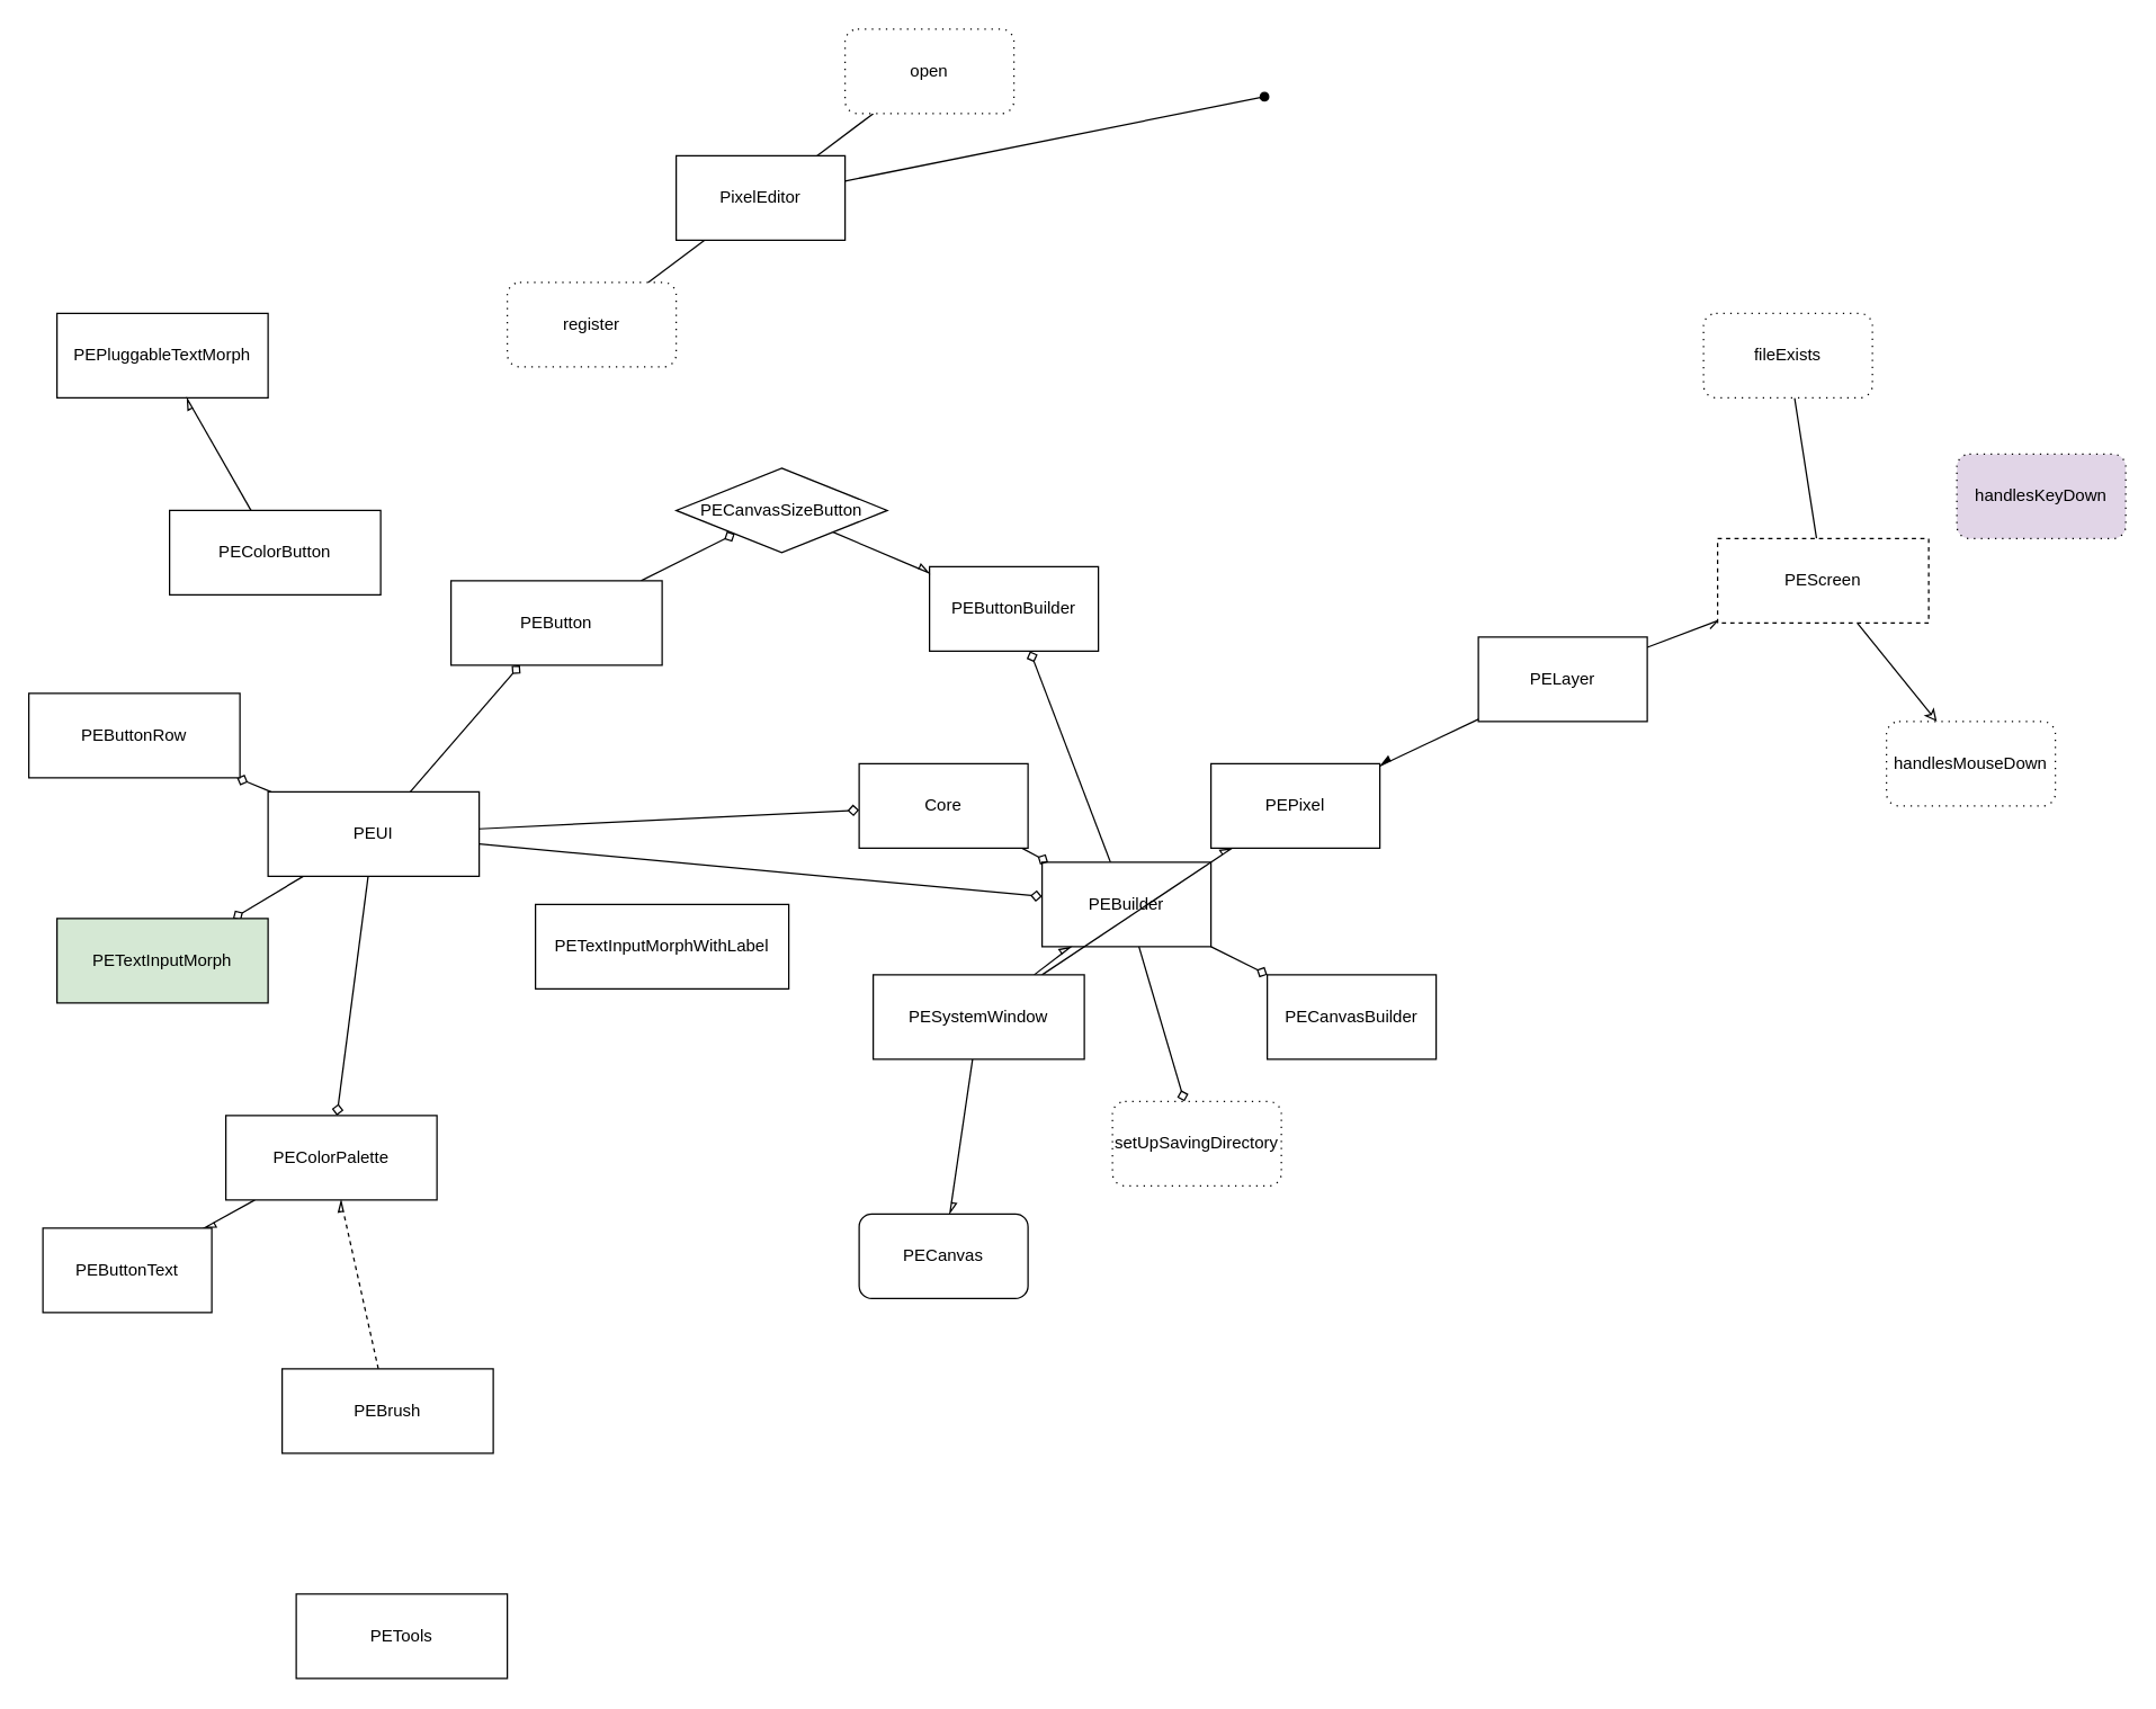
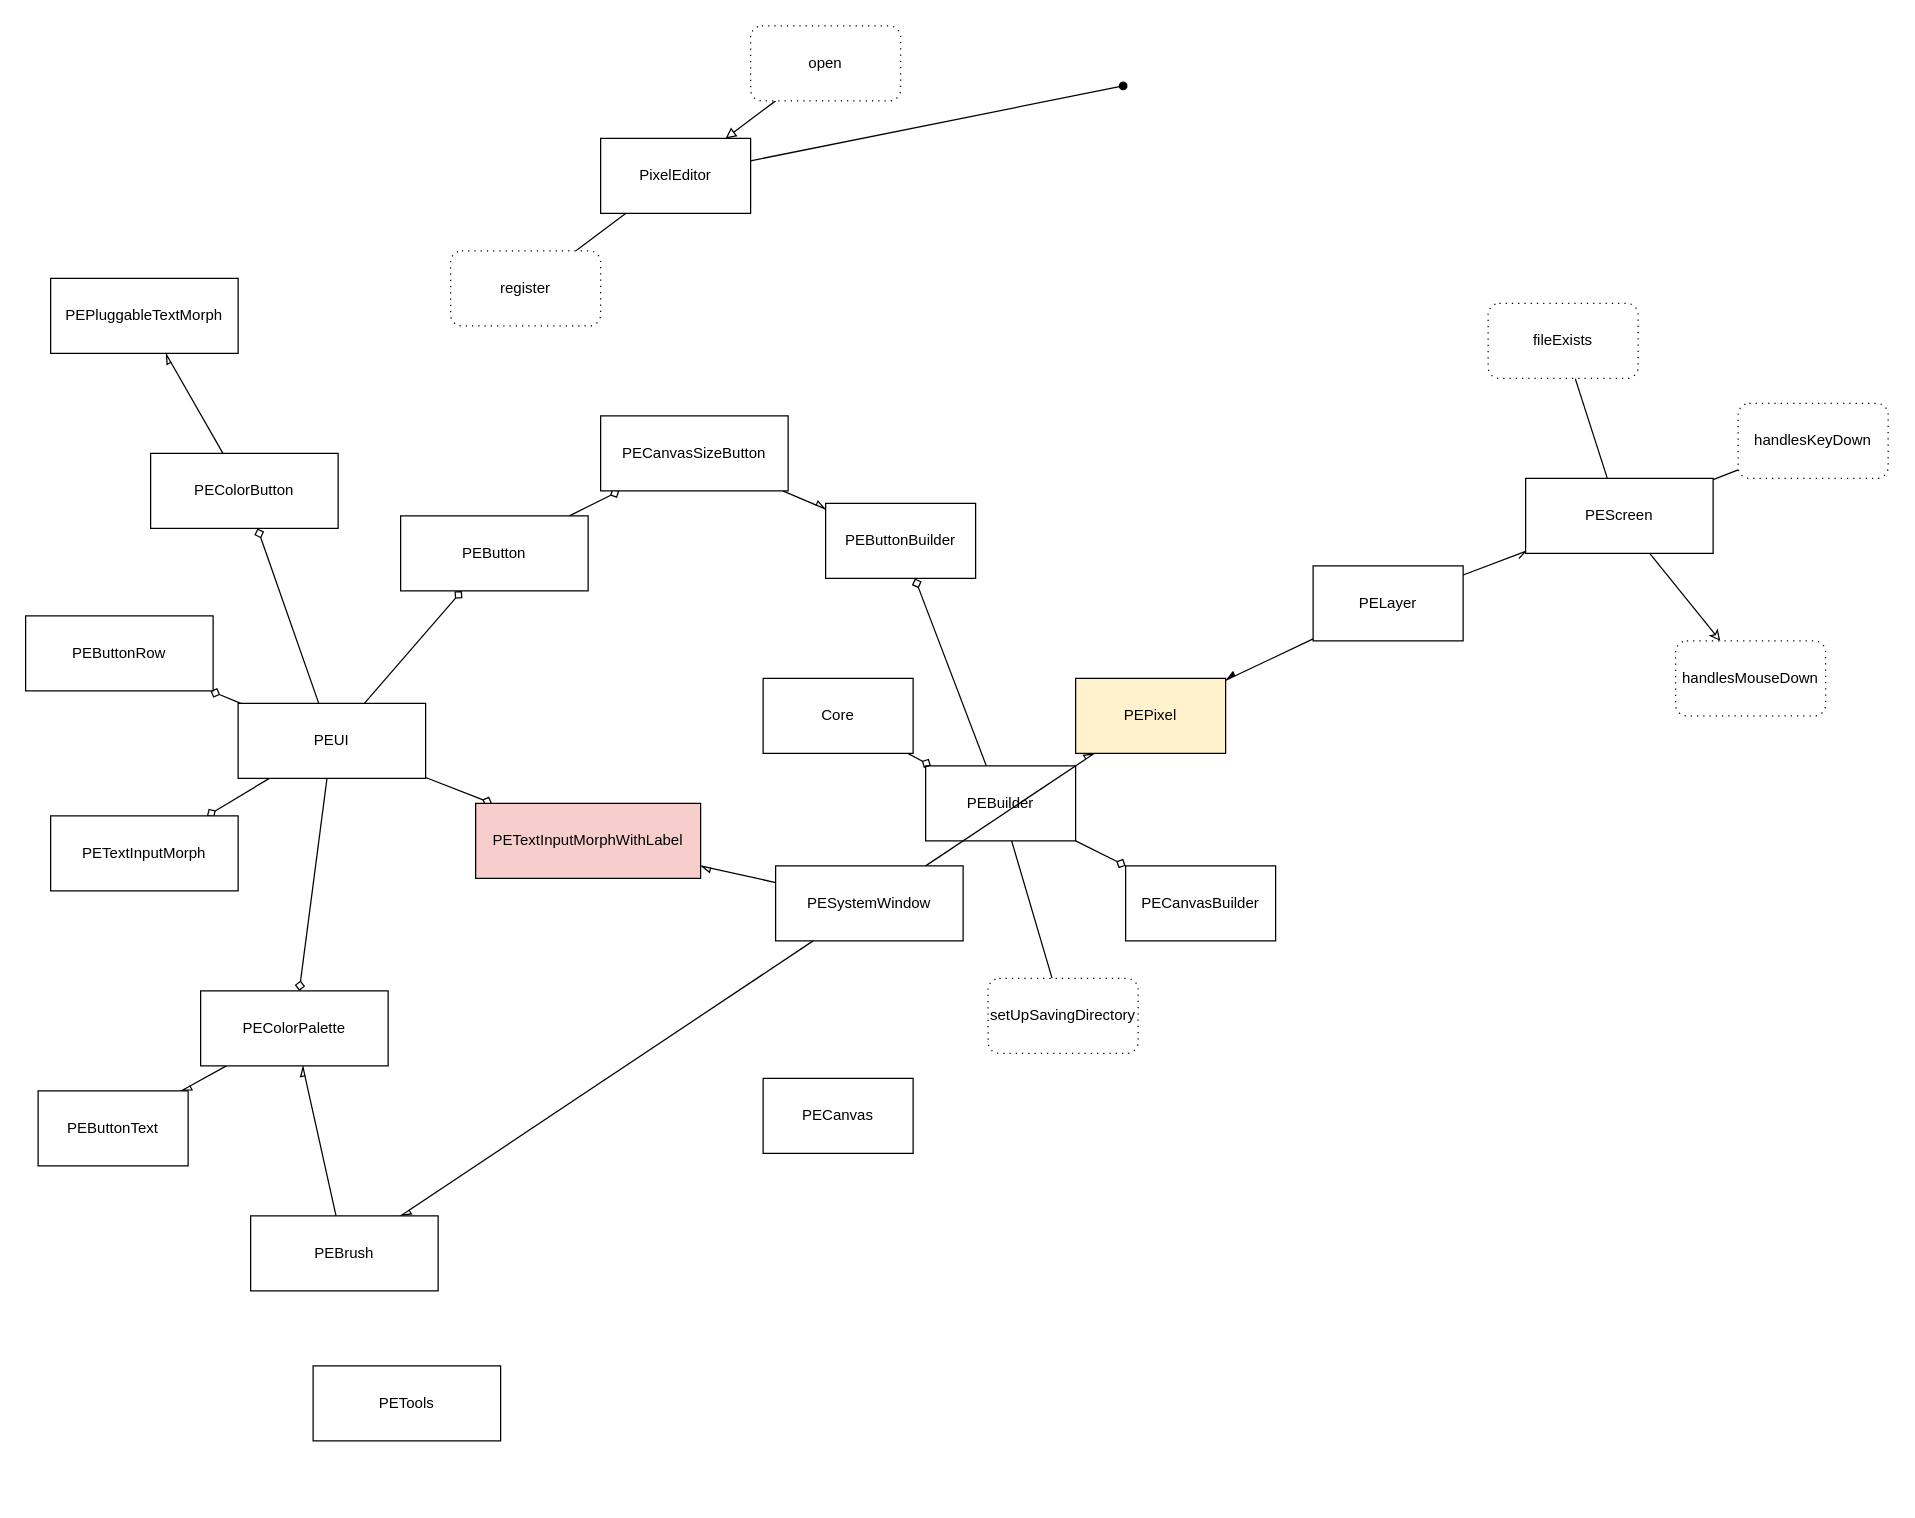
- <mxCell id="4" style="edgeStyle=none;html=1;endArrow=none;endFill=0;noEdgeStyle=1;" edge="1" parent="1" source="5" target="3"><mxGeometry relative="1" as="geometry" /></mxCell>
+ <mxCell id="4" style="edgeStyle=none;html=1;endArrow=block;endFill=0;noEdgeStyle=1;" edge="1" parent="1" source="5" target="3"><mxGeometry relative="1" as="geometry" /></mxCell>
- <mxCell id="26" value="fileExists" style="rounded=1;whiteSpace=wrap;html=1;dashed=1;dashPattern=1 4;" vertex="1" parent="1"><mxGeometry x="1210" y="222" width="120" height="60" as="geometry" /></mxCell>
+ <mxCell id="26" value="fileExists" style="rounded=1;whiteSpace=wrap;html=1;dashed=1;dashPattern=1 4;" vertex="1" parent="1"><mxGeometry x="1190" y="242" width="120" height="60" as="geometry" /></mxCell>
- <mxCell id="27" value="handlesKeyDown" style="rounded=1;whiteSpace=wrap;html=1;dashed=1;dashPattern=1 4;fillColor=#e1d5e7;" vertex="1" parent="1"><mxGeometry x="1390" y="322" width="120" height="60" as="geometry" /></mxCell>
+ <mxCell id="27" value="handlesKeyDown" style="rounded=1;whiteSpace=wrap;html=1;dashed=1;dashPattern=1 4;" vertex="1" parent="1"><mxGeometry x="1390" y="322" width="120" height="60" as="geometry" /></mxCell>
- <mxCell id="47" value="PECanvasSizeButton" style="rhombus;whiteSpace=wrap;html=1;" vertex="1" parent="1"><mxGeometry x="480" y="332" width="150" height="60" as="geometry" /></mxCell>
+ <mxCell id="47" value="PECanvasSizeButton" style="rounded=0;whiteSpace=wrap;html=1;" vertex="1" parent="1"><mxGeometry x="480" y="332" width="150" height="60" as="geometry" /></mxCell>
+ <mxCell id="23" style="edgeStyle=none;html=1;startArrow=none;startFill=0;endArrow=none;endFill=0;noEdgeStyle=1;" edge="1" parent="1" source="25" target="27"><mxGeometry relative="1" as="geometry" /></mxCell>
- <mxCell id="25" value="PEScreen" style="rounded=0;whiteSpace=wrap;html=1;dashed=1;" vertex="1" parent="1"><mxGeometry x="1220" y="382" width="150" height="60" as="geometry" /></mxCell>
+ <mxCell id="25" value="PEScreen" style="rounded=0;whiteSpace=wrap;html=1;" vertex="1" parent="1"><mxGeometry x="1220" y="382" width="150" height="60" as="geometry" /></mxCell>
- <mxCell id="19" value="PEPixel" style="rounded=0;whiteSpace=wrap;html=1;" vertex="1" parent="1"><mxGeometry x="860" y="542" width="120" height="60" as="geometry" /></mxCell>
+ <mxCell id="19" value="PEPixel" style="rounded=0;whiteSpace=wrap;html=1;fillColor=#fff2cc;" vertex="1" parent="1"><mxGeometry x="860" y="542" width="120" height="60" as="geometry" /></mxCell>
- <mxCell id="39" style="edgeStyle=none;html=1;startArrow=none;startFill=0;endArrow=diamond;endFill=0;noEdgeStyle=1;" edge="1" parent="1" source="43" target="56"><mxGeometry relative="1" as="geometry" /></mxCell>
+ <mxCell id="39" style="edgeStyle=none;html=1;startArrow=none;startFill=0;endArrow=diamond;endFill=0;noEdgeStyle=1;" edge="1" parent="1" source="43" target="50"><mxGeometry relative="1" as="geometry" /></mxCell>
- <mxCell id="42" style="edgeStyle=none;html=1;startArrow=none;startFill=0;endArrow=diamond;endFill=0;noEdgeStyle=1;" edge="1" parent="1" source="43" target="11"><mxGeometry relative="1" as="geometry" /></mxCell>
+ <mxCell id="42" style="edgeStyle=none;html=1;startArrow=none;startFill=0;endArrow=diamond;endFill=0;noEdgeStyle=1;" edge="1" parent="1" source="43" target="54"><mxGeometry relative="1" as="geometry" /></mxCell>
- <mxCell id="54" value="PETextInputMorphWithLabel" style="rounded=0;whiteSpace=wrap;html=1;" vertex="1" parent="1"><mxGeometry x="380" y="642" width="180" height="60" as="geometry" /></mxCell>
+ <mxCell id="54" value="PETextInputMorphWithLabel" style="rounded=0;whiteSpace=wrap;html=1;fillColor=#f8cecc;" vertex="1" parent="1"><mxGeometry x="380" y="642" width="180" height="60" as="geometry" /></mxCell>
- <mxCell id="53" value="PETextInputMorph" style="rounded=0;whiteSpace=wrap;html=1;fillColor=#d5e8d4;" vertex="1" parent="1"><mxGeometry x="40" y="652" width="150" height="60" as="geometry" /></mxCell>
+ <mxCell id="53" value="PETextInputMorph" style="rounded=0;whiteSpace=wrap;html=1;" vertex="1" parent="1"><mxGeometry x="40" y="652" width="150" height="60" as="geometry" /></mxCell>
- <mxCell id="32" style="edgeStyle=none;html=1;startArrow=none;startFill=0;endArrow=async;endFill=0;noEdgeStyle=1;" edge="1" parent="1" source="33" target="11"><mxGeometry relative="1" as="geometry" /></mxCell>
+ <mxCell id="29" style="edgeStyle=none;html=1;startArrow=none;startFill=0;endArrow=async;endFill=0;noEdgeStyle=1;" edge="1" parent="1" source="33" target="54"><mxGeometry relative="1" as="geometry" /></mxCell>
- <mxCell id="10" style="edgeStyle=none;html=1;endArrow=diamond;endFill=0;noEdgeStyle=1;" edge="1" parent="1" source="11" target="14"><mxGeometry relative="1" as="geometry" /></mxCell>
+ <mxCell id="10" style="edgeStyle=none;html=1;endArrow=none;endFill=0;noEdgeStyle=1;" edge="1" parent="1" source="11" target="14"><mxGeometry relative="1" as="geometry" /></mxCell>
- <mxCell id="30" style="edgeStyle=none;html=1;startArrow=none;startFill=0;endArrow=async;endFill=0;noEdgeStyle=1;" edge="1" parent="1" source="33" target="16"><mxGeometry relative="1" as="geometry" /></mxCell>
+ <mxCell id="30" style="edgeStyle=none;html=1;startArrow=none;startFill=0;endArrow=async;endFill=0;noEdgeStyle=1;" edge="1" parent="1" source="33" target="36"><mxGeometry relative="1" as="geometry" /></mxCell>
- <mxCell id="16" value="PECanvas" style="whiteSpace=wrap;html=1;rounded=1;" vertex="1" parent="1"><mxGeometry x="610" y="862" width="120" height="60" as="geometry" /></mxCell>
+ <mxCell id="16" value="PECanvas" style="rounded=0;whiteSpace=wrap;html=1;" vertex="1" parent="1"><mxGeometry x="610" y="862" width="120" height="60" as="geometry" /></mxCell>
- <mxCell id="35" style="edgeStyle=none;html=1;startArrow=none;startFill=0;endArrow=async;endFill=0;noEdgeStyle=1;dashed=1;" edge="1" parent="1" source="36" target="52"><mxGeometry relative="1" as="geometry" /></mxCell>
+ <mxCell id="35" style="edgeStyle=none;html=1;startArrow=none;startFill=0;endArrow=async;endFill=0;noEdgeStyle=1;" edge="1" parent="1" source="36" target="52"><mxGeometry relative="1" as="geometry" /></mxCell>
- <mxCell id="34" value="PETools" style="rounded=0;whiteSpace=wrap;html=1;" vertex="1" parent="1"><mxGeometry x="210" y="1132" width="150" height="60" as="geometry" /></mxCell>
+ <mxCell id="34" value="PETools" style="rounded=0;whiteSpace=wrap;html=1;" vertex="1" parent="1"><mxGeometry x="250" y="1092" width="150" height="60" as="geometry" /></mxCell>
